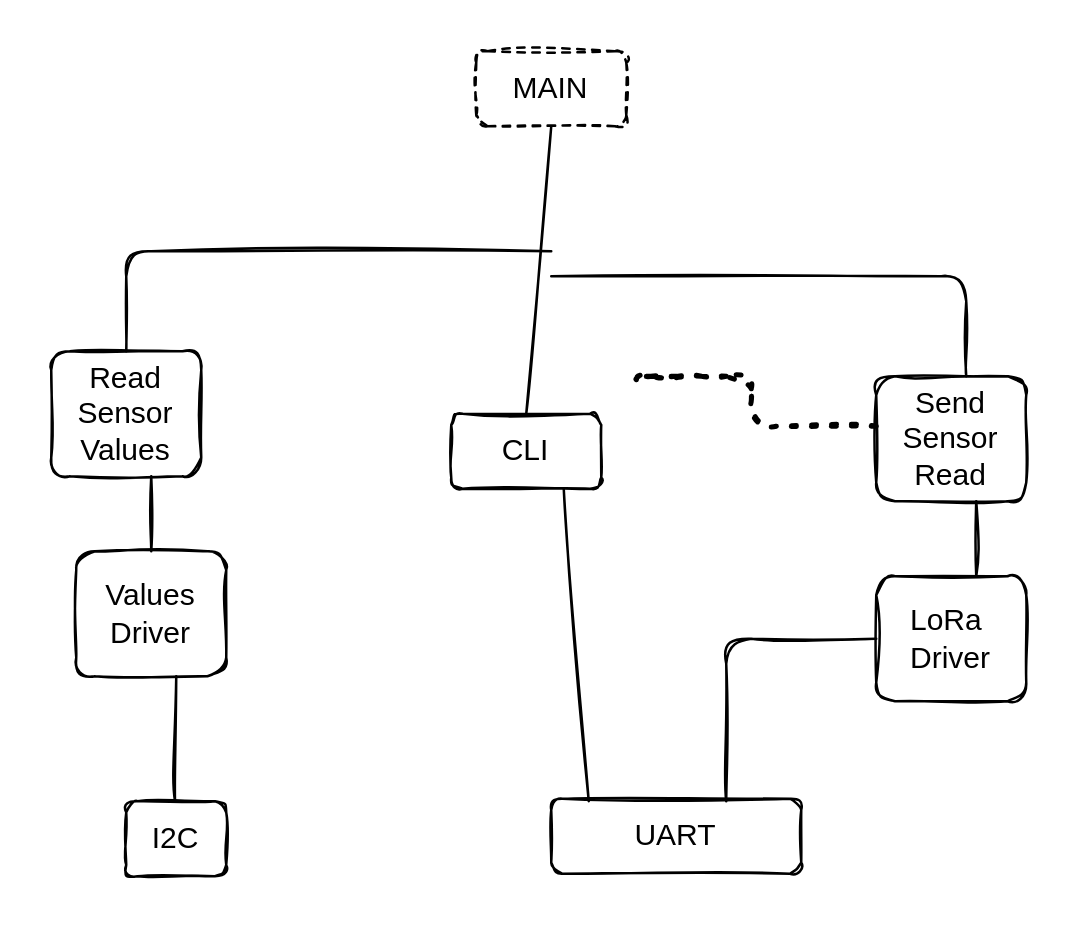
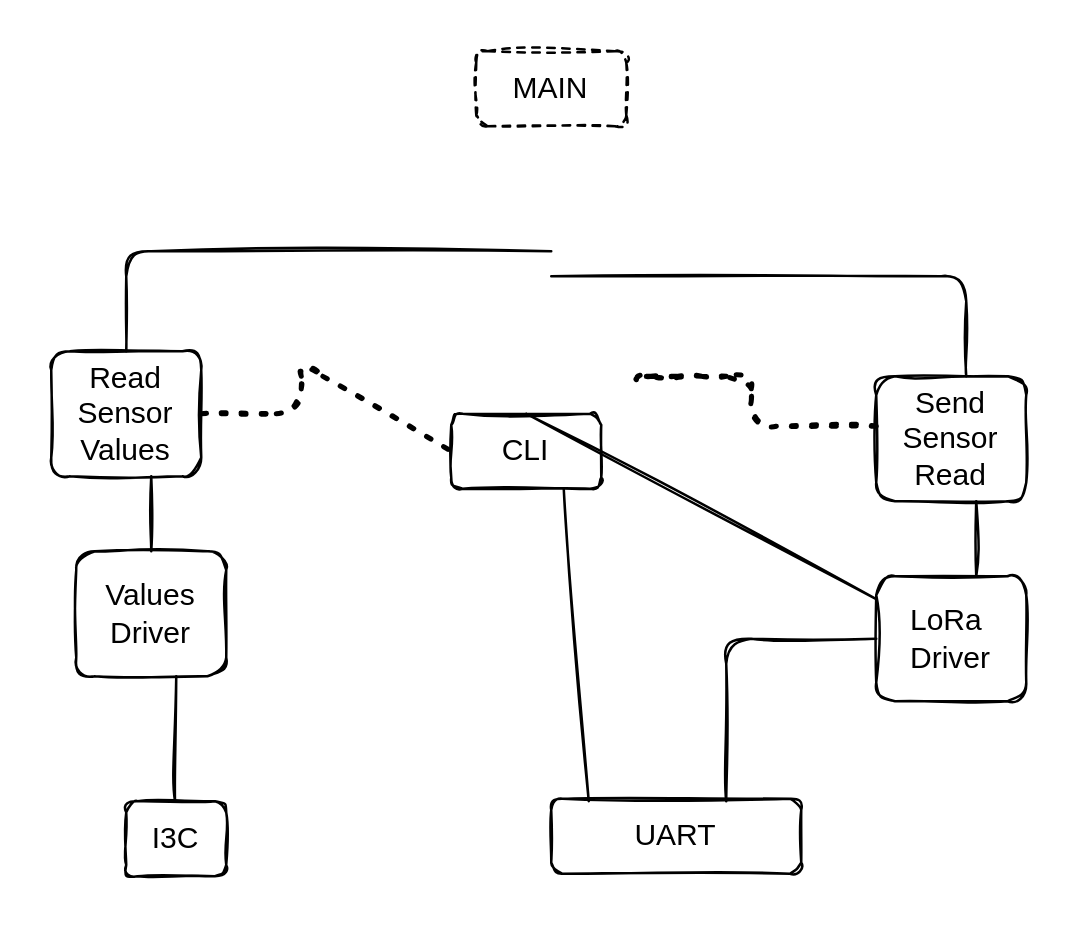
- <mxCell id="10" value="" style="endArrow=none;html=1;rounded=1;entryX=0.5;entryY=1;entryDx=0;entryDy=0;exitX=0.5;exitY=0;exitDx=0;exitDy=0;sketch=1;" parent="1" source="3" target="2" edge="1"><mxGeometry width="50" height="50" relative="1" as="geometry"><mxPoint x="220" y="140" as="sourcePoint" /><mxPoint x="219.5" y="70" as="targetPoint" /></mxGeometry></mxCell>
+ <mxCell id="10" value="" style="endArrow=none;html=1;rounded=1;exitX=0.5;exitY=0;exitDx=0;exitDy=0;sketch=1;" parent="1" source="3" target="8" edge="1"><mxGeometry width="50" height="50" relative="1" as="geometry"><mxPoint x="220" y="140" as="sourcePoint" /><mxPoint x="219.5" y="70" as="targetPoint" /></mxGeometry></mxCell>
+ <mxCell id="13" value="" style="endArrow=none;dashed=1;html=1;dashPattern=1 3;strokeWidth=2;rounded=1;exitX=1;exitY=0.5;exitDx=0;exitDy=0;entryX=0;entryY=0.5;entryDx=0;entryDy=0;sketch=1;" parent="1" source="5" target="3" edge="1"><mxGeometry width="50" height="50" relative="1" as="geometry"><mxPoint x="140" y="200" as="sourcePoint" /><mxPoint x="120" y="120" as="targetPoint" /><Array as="points"><mxPoint x="120" y="165" /><mxPoint x="120" y="145" /></Array></mxGeometry></mxCell>
- <mxCell id="9" value="I2C" style="rounded=1;whiteSpace=wrap;html=1;sketch=1;" parent="1" vertex="1"><mxGeometry x="50" y="320" width="40" height="30" as="geometry" /></mxCell>
+ <mxCell id="9" value="I3C" style="rounded=1;whiteSpace=wrap;html=1;sketch=1;" parent="1" vertex="1"><mxGeometry x="50" y="320" width="40" height="30" as="geometry" /></mxCell>
